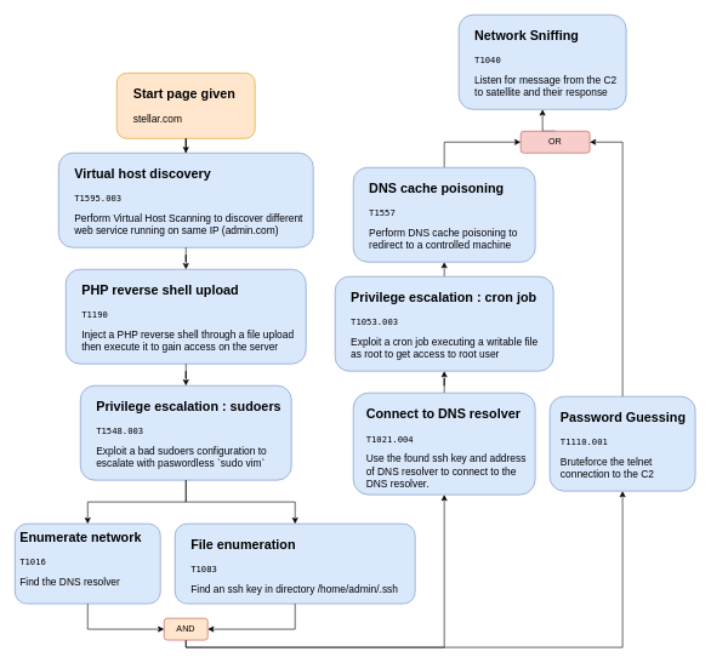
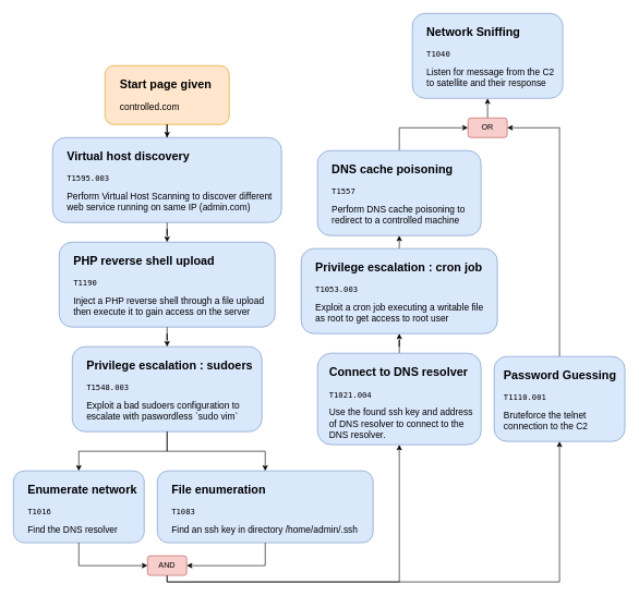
- <mxCell id="24" value="&lt;h2 style=&quot;margin-top: 0px;&quot;&gt;Start page given&amp;nbsp;&lt;/h2&gt;&lt;pre style=&quot;margin-top: 0px;&quot;&gt;&lt;font face=&quot;Helvetica&quot;&gt;&lt;span style=&quot;font-size: 14px; white-space: normal;&quot;&gt;stellar.com&lt;/span&gt;&lt;/font&gt;&lt;/pre&gt;" style="text;html=1;whiteSpace=wrap;overflow=hidden;rounded=0;container=0;" parent="22" vertex="1"><mxGeometry x="20.784" y="12.27" width="158.661" height="67.73" as="geometry" /></mxCell>
+ <mxCell id="24" value="&lt;h2 style=&quot;margin-top: 0px;&quot;&gt;Start page given&amp;nbsp;&lt;/h2&gt;&lt;pre style=&quot;margin-top: 0px;&quot;&gt;&lt;font face=&quot;Helvetica&quot;&gt;&lt;span style=&quot;font-size: 14px; white-space: normal;&quot;&gt;controlled.com&lt;/span&gt;&lt;/font&gt;&lt;/pre&gt;" style="text;html=1;whiteSpace=wrap;overflow=hidden;rounded=0;container=0;" parent="22" vertex="1"><mxGeometry x="20.784" y="12.27" width="158.661" height="67.73" as="geometry" /></mxCell>
- <mxCell id="5" value="OR" style="rounded=1;whiteSpace=wrap;html=1;fillColor=#f8cecc;strokeColor=#b85450;container=0;" parent="1" vertex="1"><mxGeometry x="715" y="180" width="95" height="30" as="geometry" /></mxCell>
+ <mxCell id="5" value="OR" style="rounded=1;whiteSpace=wrap;html=1;fillColor=#f8cecc;strokeColor=#b85450;container=0;" parent="1" vertex="1"><mxGeometry x="715" y="180" width="60" height="30" as="geometry" /></mxCell>
- <mxCell id="46" value="&lt;div&gt;&lt;h2 style=&quot;margin-top: 0px;&quot;&gt;Enumerate network&amp;nbsp;&lt;/h2&gt;&lt;pre style=&quot;margin-top: 0px;&quot;&gt;T1016&lt;/pre&gt;&lt;p&gt;&lt;font style=&quot;font-size: 14px;&quot;&gt;Find the DNS resolver&lt;/font&gt;&lt;/p&gt;&lt;/div&gt;" style="text;html=1;whiteSpace=wrap;overflow=hidden;rounded=0;container=0;" parent="44" vertex="1"><mxGeometry x="4.69" y="2.27" width="175.31" height="87.73" as="geometry" /></mxCell>
+ <mxCell id="46" value="&lt;div&gt;&lt;h2 style=&quot;margin-top: 0px;&quot;&gt;Enumerate network&amp;nbsp;&lt;/h2&gt;&lt;pre style=&quot;margin-top: 0px;&quot;&gt;T1016&lt;/pre&gt;&lt;p&gt;&lt;font style=&quot;font-size: 14px;&quot;&gt;Find the DNS resolver&lt;/font&gt;&lt;/p&gt;&lt;/div&gt;" style="text;html=1;whiteSpace=wrap;overflow=hidden;rounded=0;container=0;" parent="44" vertex="1"><mxGeometry x="19.69" y="12.27" width="175.31" height="87.73" as="geometry" /></mxCell>
- <mxCell id="28" value="AND" style="rounded=1;whiteSpace=wrap;html=1;fillColor=#ffe6cc;strokeColor=#b85450;container=0;" parent="1" vertex="1"><mxGeometry x="225" y="850" width="60" height="30" as="geometry" /></mxCell>
+ <mxCell id="28" value="AND" style="rounded=1;whiteSpace=wrap;html=1;fillColor=#f8cecc;strokeColor=#b85450;container=0;" parent="1" vertex="1"><mxGeometry x="225" y="850" width="60" height="30" as="geometry" /></mxCell>
